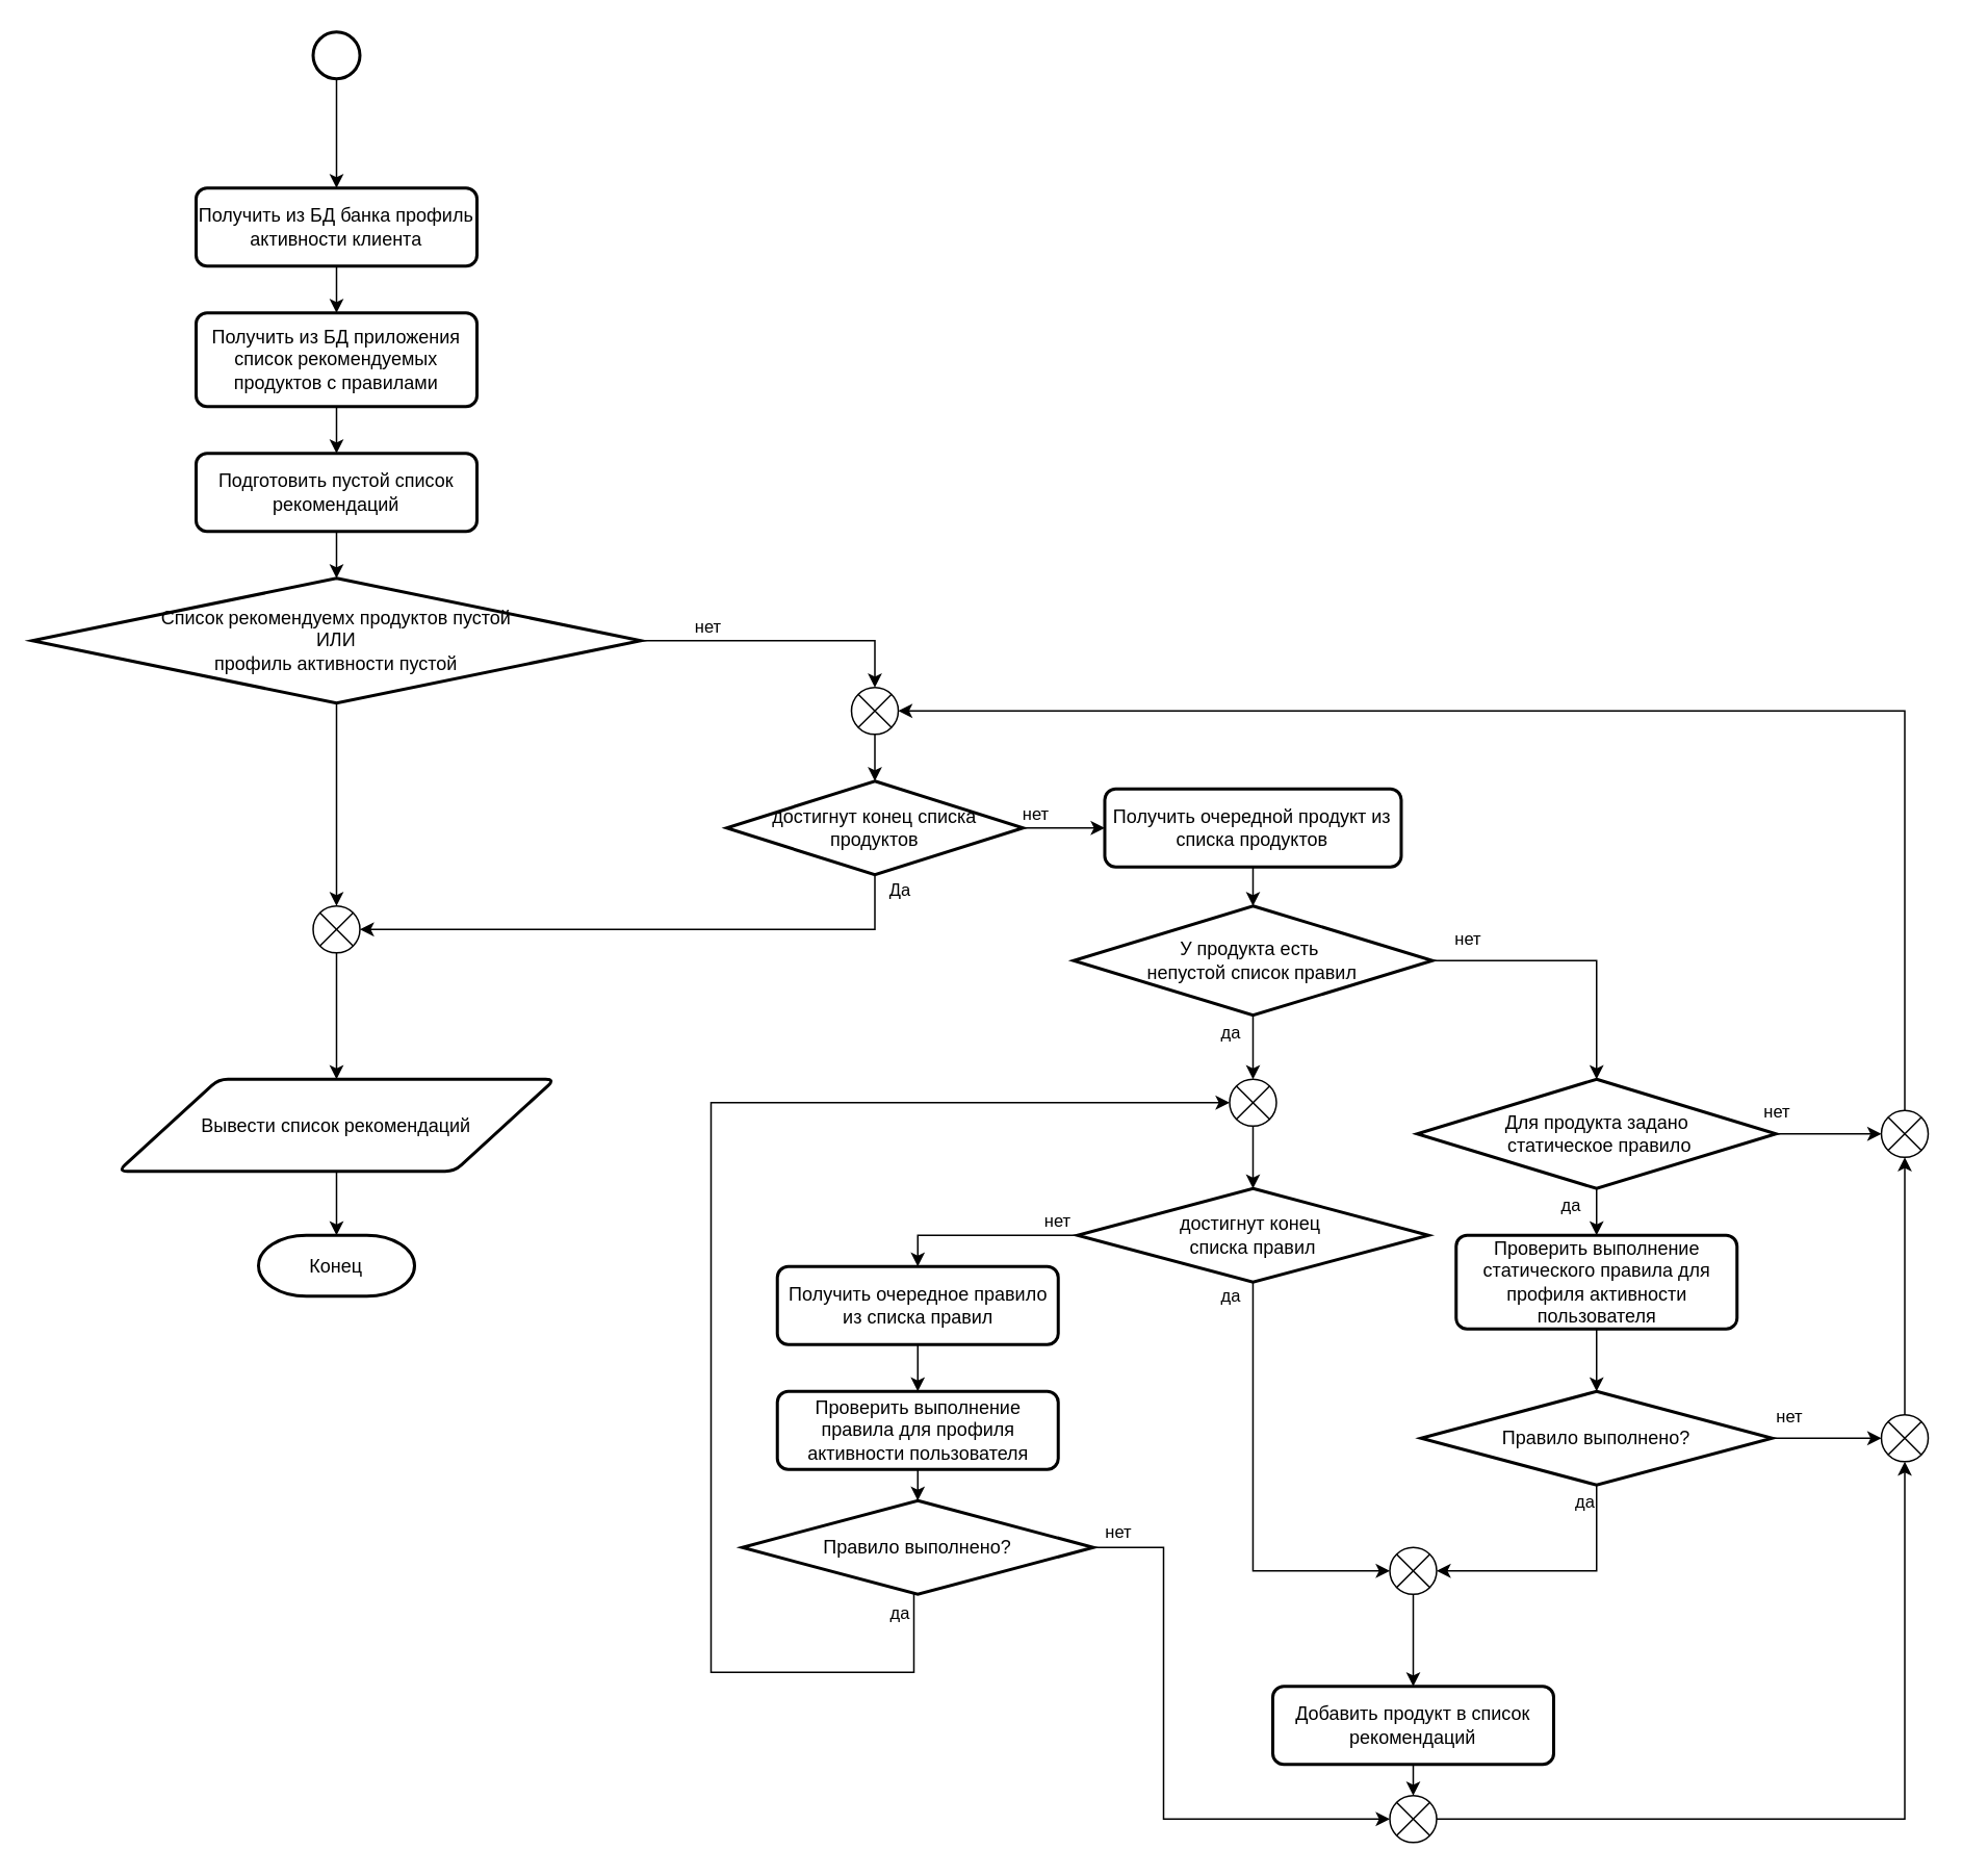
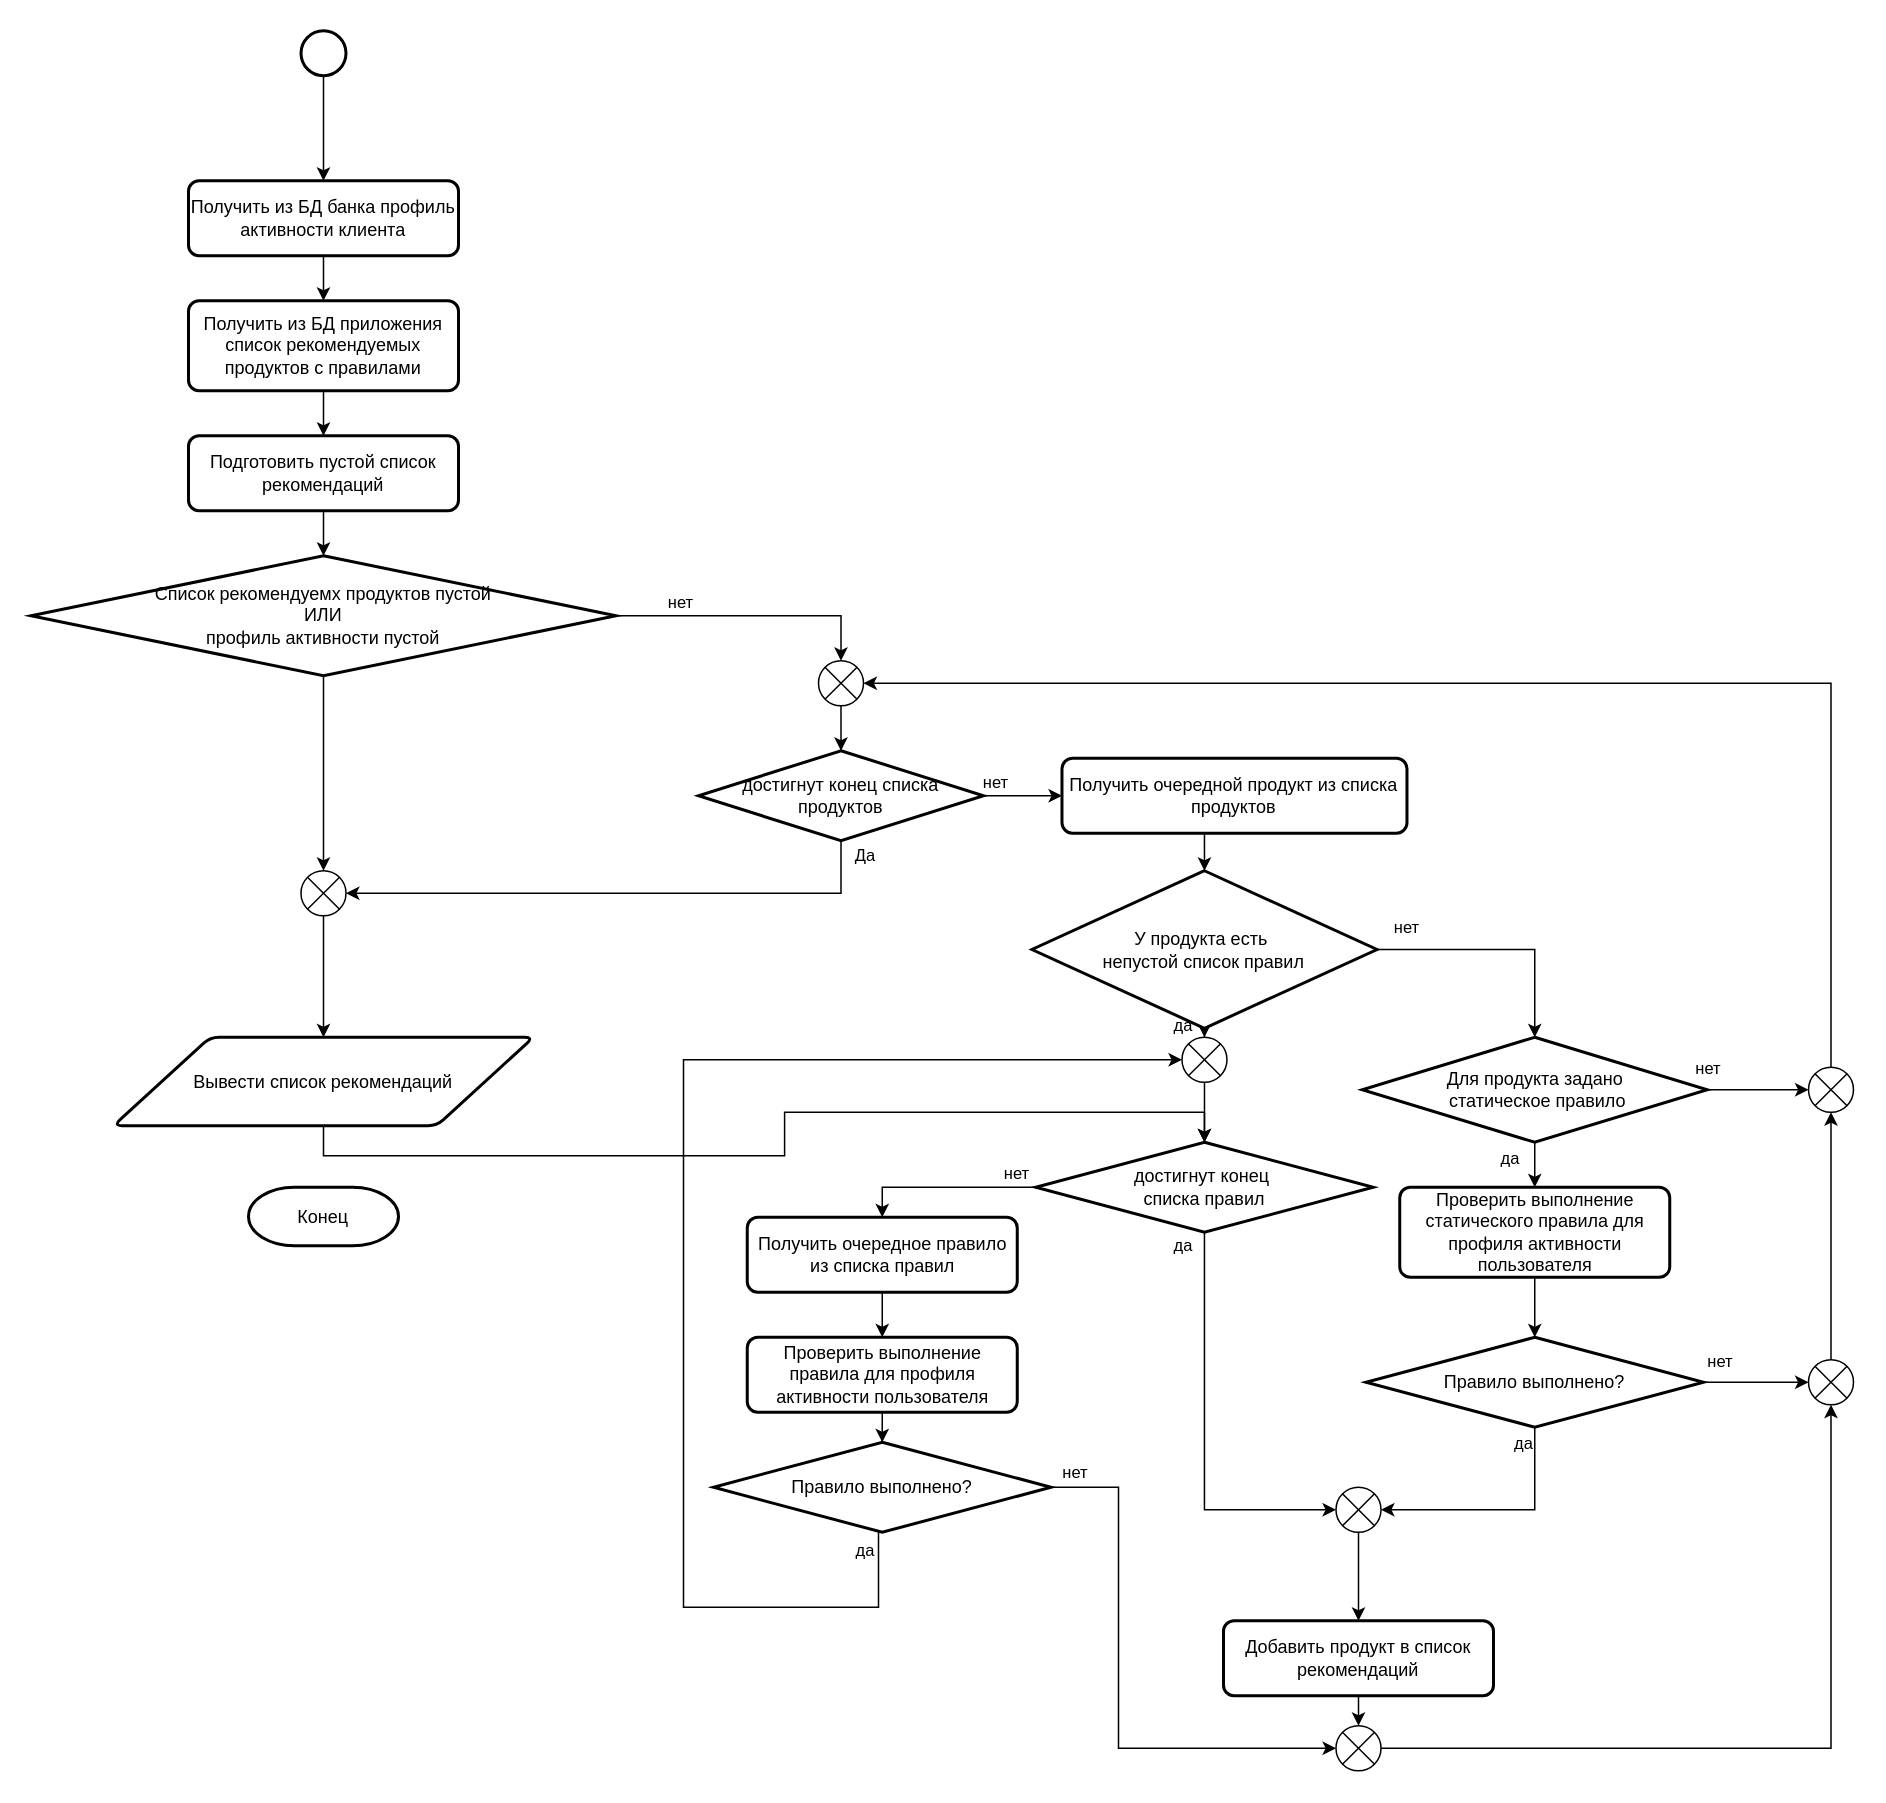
- <mxCell id="15" value="Получить очередной продукт из списка продуктов" style="rounded=1;whiteSpace=wrap;html=1;absoluteArcSize=1;arcSize=14;strokeWidth=2;" parent="1" vertex="1"><mxGeometry x="707.32" y="505" width="190" height="50" as="geometry" /></mxCell>
+ <mxCell id="15" value="Получить очередной продукт из списка продуктов" style="rounded=1;whiteSpace=wrap;html=1;absoluteArcSize=1;arcSize=14;strokeWidth=2;" parent="1" vertex="1"><mxGeometry x="707.32" y="505" width="230" height="50" as="geometry" /></mxCell>
- <mxCell id="18" value="У продукта есть&amp;nbsp;&lt;div&gt;непустой список правил&lt;/div&gt;" style="strokeWidth=2;html=1;shape=mxgraph.flowchart.decision;whiteSpace=wrap;" parent="1" vertex="1"><mxGeometry x="687.32" y="580" width="230" height="70" as="geometry" /></mxCell>
+ <mxCell id="18" value="У продукта есть&amp;nbsp;&lt;div&gt;непустой список правил&lt;/div&gt;" style="strokeWidth=2;html=1;shape=mxgraph.flowchart.decision;whiteSpace=wrap;" parent="1" vertex="1"><mxGeometry x="687.32" y="580" width="230" height="105" as="geometry" /></mxCell>
- <mxCell id="71" style="edgeStyle=orthogonalEdgeStyle;rounded=0;orthogonalLoop=1;jettySize=auto;html=1;exitX=0.5;exitY=1;exitDx=0;exitDy=0;entryX=0.5;entryY=0;entryDx=0;entryDy=0;entryPerimeter=0;" edge="1" parent="1" source="69" target="70"><mxGeometry relative="1" as="geometry" /></mxCell>
+ <mxCell id="71" style="edgeStyle=orthogonalEdgeStyle;rounded=0;orthogonalLoop=1;jettySize=auto;html=1;exitX=0.5;exitY=1;exitDx=0;exitDy=0;" edge="1" parent="1" source="69" target="22"><mxGeometry relative="1" as="geometry" /></mxCell>
